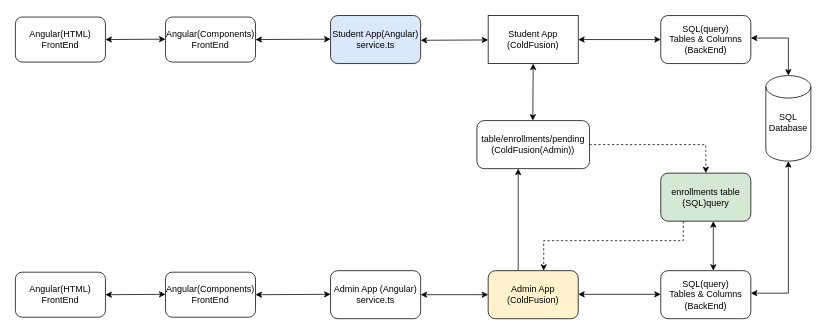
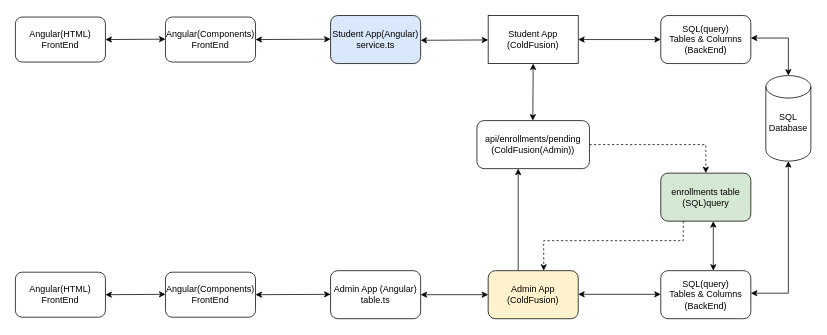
- <mxCell id="7" value="table/enrollments/pending&lt;br&gt;(ColdFusion(Admin))" style="rounded=1;whiteSpace=wrap;html=1;" parent="1" vertex="1"><mxGeometry x="635" y="160" width="150" height="64" as="geometry" /></mxCell>
+ <mxCell id="7" value="api/enrollments/pending&lt;br&gt;(ColdFusion(Admin))" style="rounded=1;whiteSpace=wrap;html=1;" parent="1" vertex="1"><mxGeometry x="635" y="160" width="150" height="64" as="geometry" /></mxCell>
- <mxCell id="4" value="Admin App (Angular)&lt;div&gt;service.ts&lt;/div&gt;" style="rounded=1;whiteSpace=wrap;html=1;" parent="1" vertex="1"><mxGeometry x="440" y="360" width="120" height="64" as="geometry" /></mxCell>
+ <mxCell id="4" value="Admin App (Angular)&lt;div&gt;table.ts&lt;/div&gt;" style="rounded=1;whiteSpace=wrap;html=1;" parent="1" vertex="1"><mxGeometry x="440" y="360" width="120" height="64" as="geometry" /></mxCell>
